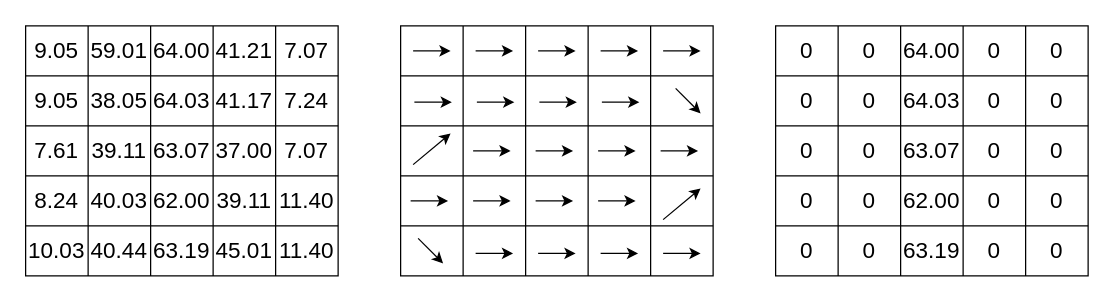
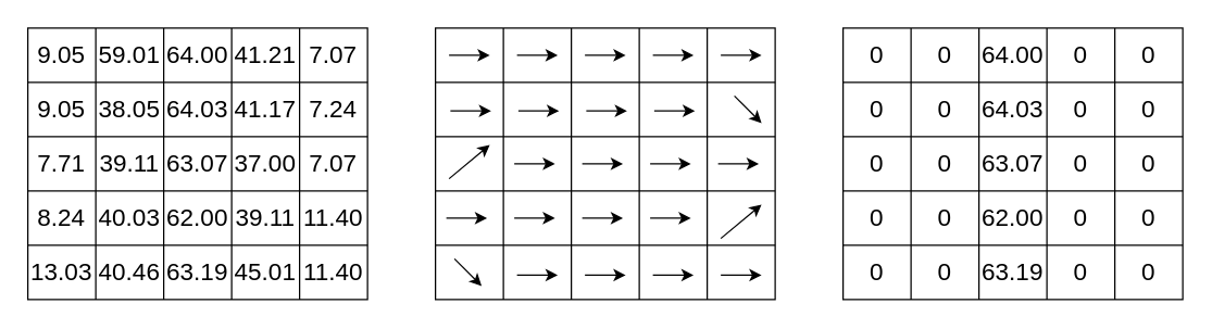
- <mxCell id="16" value="7.61" style="shape=partialRectangle;html=1;whiteSpace=wrap;connectable=0;fillColor=none;top=0;left=0;bottom=0;right=0;overflow=hidden;pointerEvents=1;fontSize=18;" vertex="1" parent="15"><mxGeometry width="50" height="40" as="geometry" /></mxCell>
+ <mxCell id="16" value="7.71" style="shape=partialRectangle;html=1;whiteSpace=wrap;connectable=0;fillColor=none;top=0;left=0;bottom=0;right=0;overflow=hidden;pointerEvents=1;fontSize=18;" vertex="1" parent="15"><mxGeometry width="50" height="40" as="geometry" /></mxCell>
- <mxCell id="28" value="10.03" style="shape=partialRectangle;html=1;whiteSpace=wrap;connectable=0;fillColor=none;top=0;left=0;bottom=0;right=0;overflow=hidden;pointerEvents=1;fontSize=18;" vertex="1" parent="27"><mxGeometry width="50" height="40" as="geometry" /></mxCell>
+ <mxCell id="28" value="13.03" style="shape=partialRectangle;html=1;whiteSpace=wrap;connectable=0;fillColor=none;top=0;left=0;bottom=0;right=0;overflow=hidden;pointerEvents=1;fontSize=18;" vertex="1" parent="27"><mxGeometry width="50" height="40" as="geometry" /></mxCell>
- <mxCell id="29" value="40.44" style="shape=partialRectangle;html=1;whiteSpace=wrap;connectable=0;fillColor=none;top=0;left=0;bottom=0;right=0;overflow=hidden;pointerEvents=1;fontSize=18;" vertex="1" parent="27"><mxGeometry x="50" width="50" height="40" as="geometry" /></mxCell>
+ <mxCell id="29" value="40.46" style="shape=partialRectangle;html=1;whiteSpace=wrap;connectable=0;fillColor=none;top=0;left=0;bottom=0;right=0;overflow=hidden;pointerEvents=1;fontSize=18;" vertex="1" parent="27"><mxGeometry x="50" width="50" height="40" as="geometry" /></mxCell>
